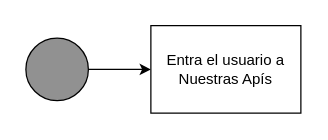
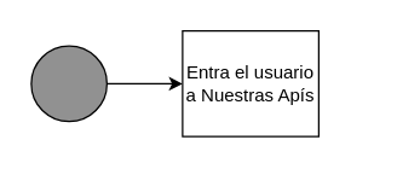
- <mxCell id="4" value="Entra el usuario a Nuestras Apís" style="rounded=0;whiteSpace=wrap;html=1;" vertex="1" parent="1"><mxGeometry x="120" y="20" width="120" height="70" as="geometry" /></mxCell>
+ <mxCell id="4" value="Entra el usuario a Nuestras Apís" style="rounded=0;whiteSpace=wrap;html=1;" vertex="1" parent="1"><mxGeometry x="120" y="20" width="90" height="70" as="geometry" /></mxCell>
